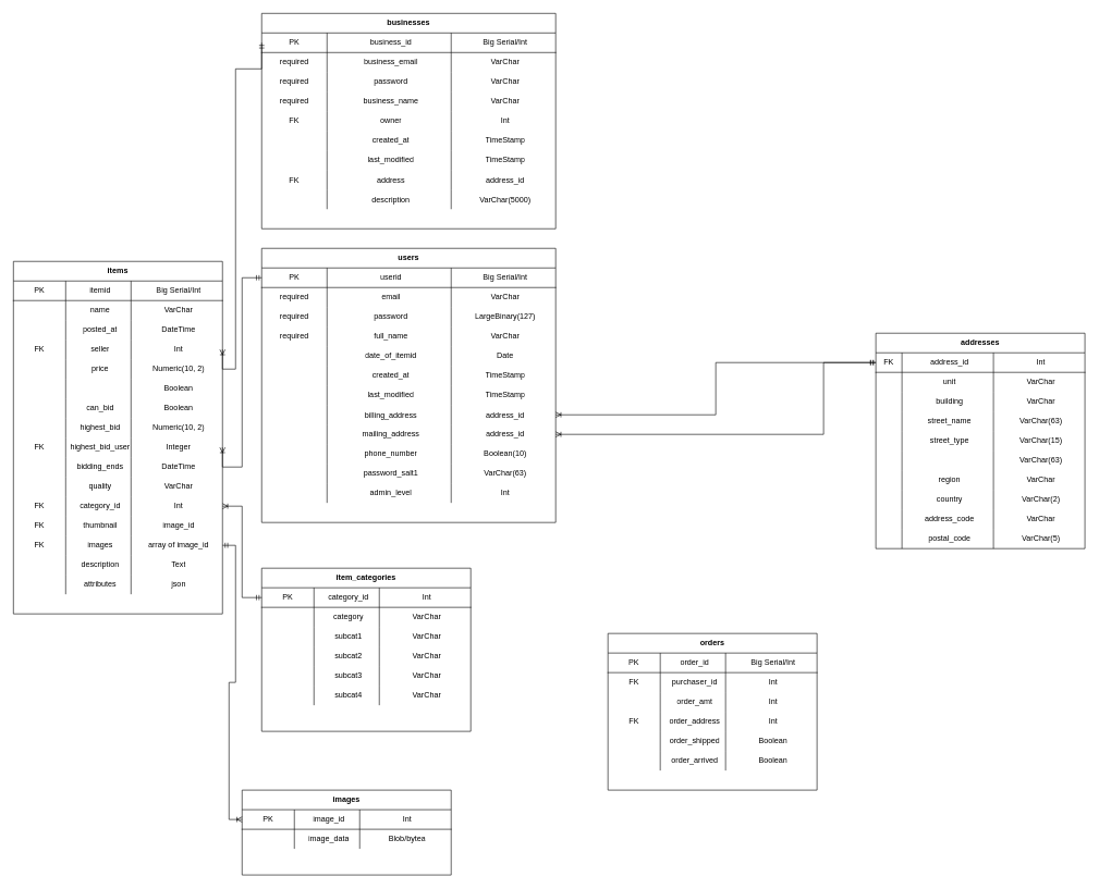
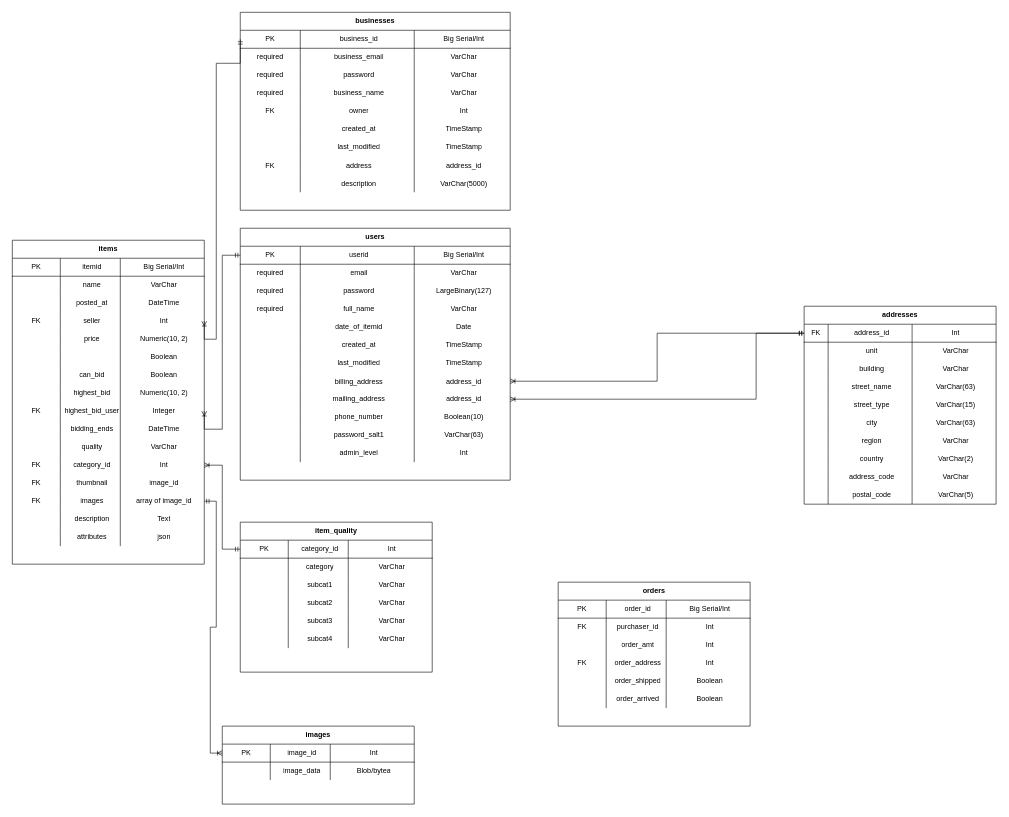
+ <mxCell id="138" value="city" style="shape=partialRectangle;html=1;whiteSpace=wrap;connectable=0;fillColor=none;top=0;left=0;bottom=0;right=0;align=center;spacingLeft=6;overflow=hidden;" parent="136" vertex="1"><mxGeometry x="40" width="140" height="30" as="geometry" /></mxCell>
- <mxCell id="156" value="&lt;div&gt;item_categories&lt;/div&gt;" style="shape=table;html=1;whiteSpace=wrap;startSize=30;container=1;collapsible=0;childLayout=tableLayout;fixedRows=1;rowLines=0;fontStyle=1;align=center;" parent="1" vertex="1"><mxGeometry x="400" y="870" width="320" height="250" as="geometry" /></mxCell>
+ <mxCell id="156" value="&lt;div&gt;item_quality&lt;/div&gt;" style="shape=table;html=1;whiteSpace=wrap;startSize=30;container=1;collapsible=0;childLayout=tableLayout;fixedRows=1;rowLines=0;fontStyle=1;align=center;" parent="1" vertex="1"><mxGeometry x="400" y="870" width="320" height="250" as="geometry" /></mxCell>
